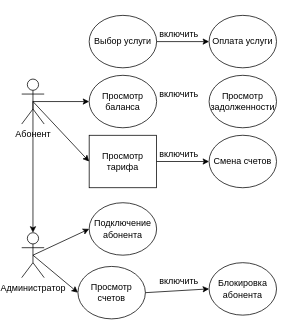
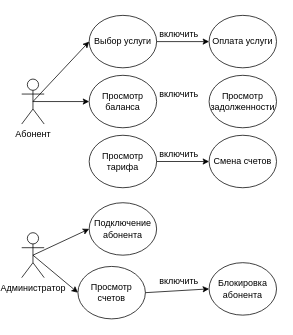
- <mxCell id="15" value="" style="endArrow=classic;html=1;rounded=0;entryX=0;entryY=0.5;entryDx=0;entryDy=0;exitX=0.5;exitY=0.5;exitDx=0;exitDy=0;exitPerimeter=0;" edge="1" parent="1" source="5" target="10"><mxGeometry width="50" height="50" relative="1" as="geometry"><mxPoint x="40" y="95" as="sourcePoint" /><mxPoint x="105" y="95" as="targetPoint" /></mxGeometry></mxCell>
- <mxCell id="10" value="Просмотр тарифа" style="whiteSpace=wrap;html=1;rounded=0;" vertex="1" parent="1"><mxGeometry x="110" y="180" width="90" height="70" as="geometry" /></mxCell>
+ <mxCell id="10" value="Просмотр тарифа" style="ellipse;whiteSpace=wrap;html=1;" vertex="1" parent="1"><mxGeometry x="110" y="180" width="90" height="70" as="geometry" /></mxCell>
- <mxCell id="7" value="" style="endArrow=classic;html=1;rounded=0;exitX=0.5;exitY=0.5;exitDx=0;exitDy=0;exitPerimeter=0;" edge="1" parent="1" source="5" target="2"><mxGeometry width="50" height="50" relative="1" as="geometry"><mxPoint x="90" y="-95" as="sourcePoint" /><mxPoint x="110" y="-105" as="targetPoint" /></mxGeometry></mxCell>
+ <mxCell id="7" value="" style="endArrow=classic;html=1;rounded=0;entryX=0;entryY=0.5;entryDx=0;entryDy=0;exitX=0.5;exitY=0.5;exitDx=0;exitDy=0;exitPerimeter=0;" edge="1" parent="1" source="5" target="6"><mxGeometry width="50" height="50" relative="1" as="geometry"><mxPoint x="90" y="-95" as="sourcePoint" /><mxPoint x="110" y="-105" as="targetPoint" /></mxGeometry></mxCell>
